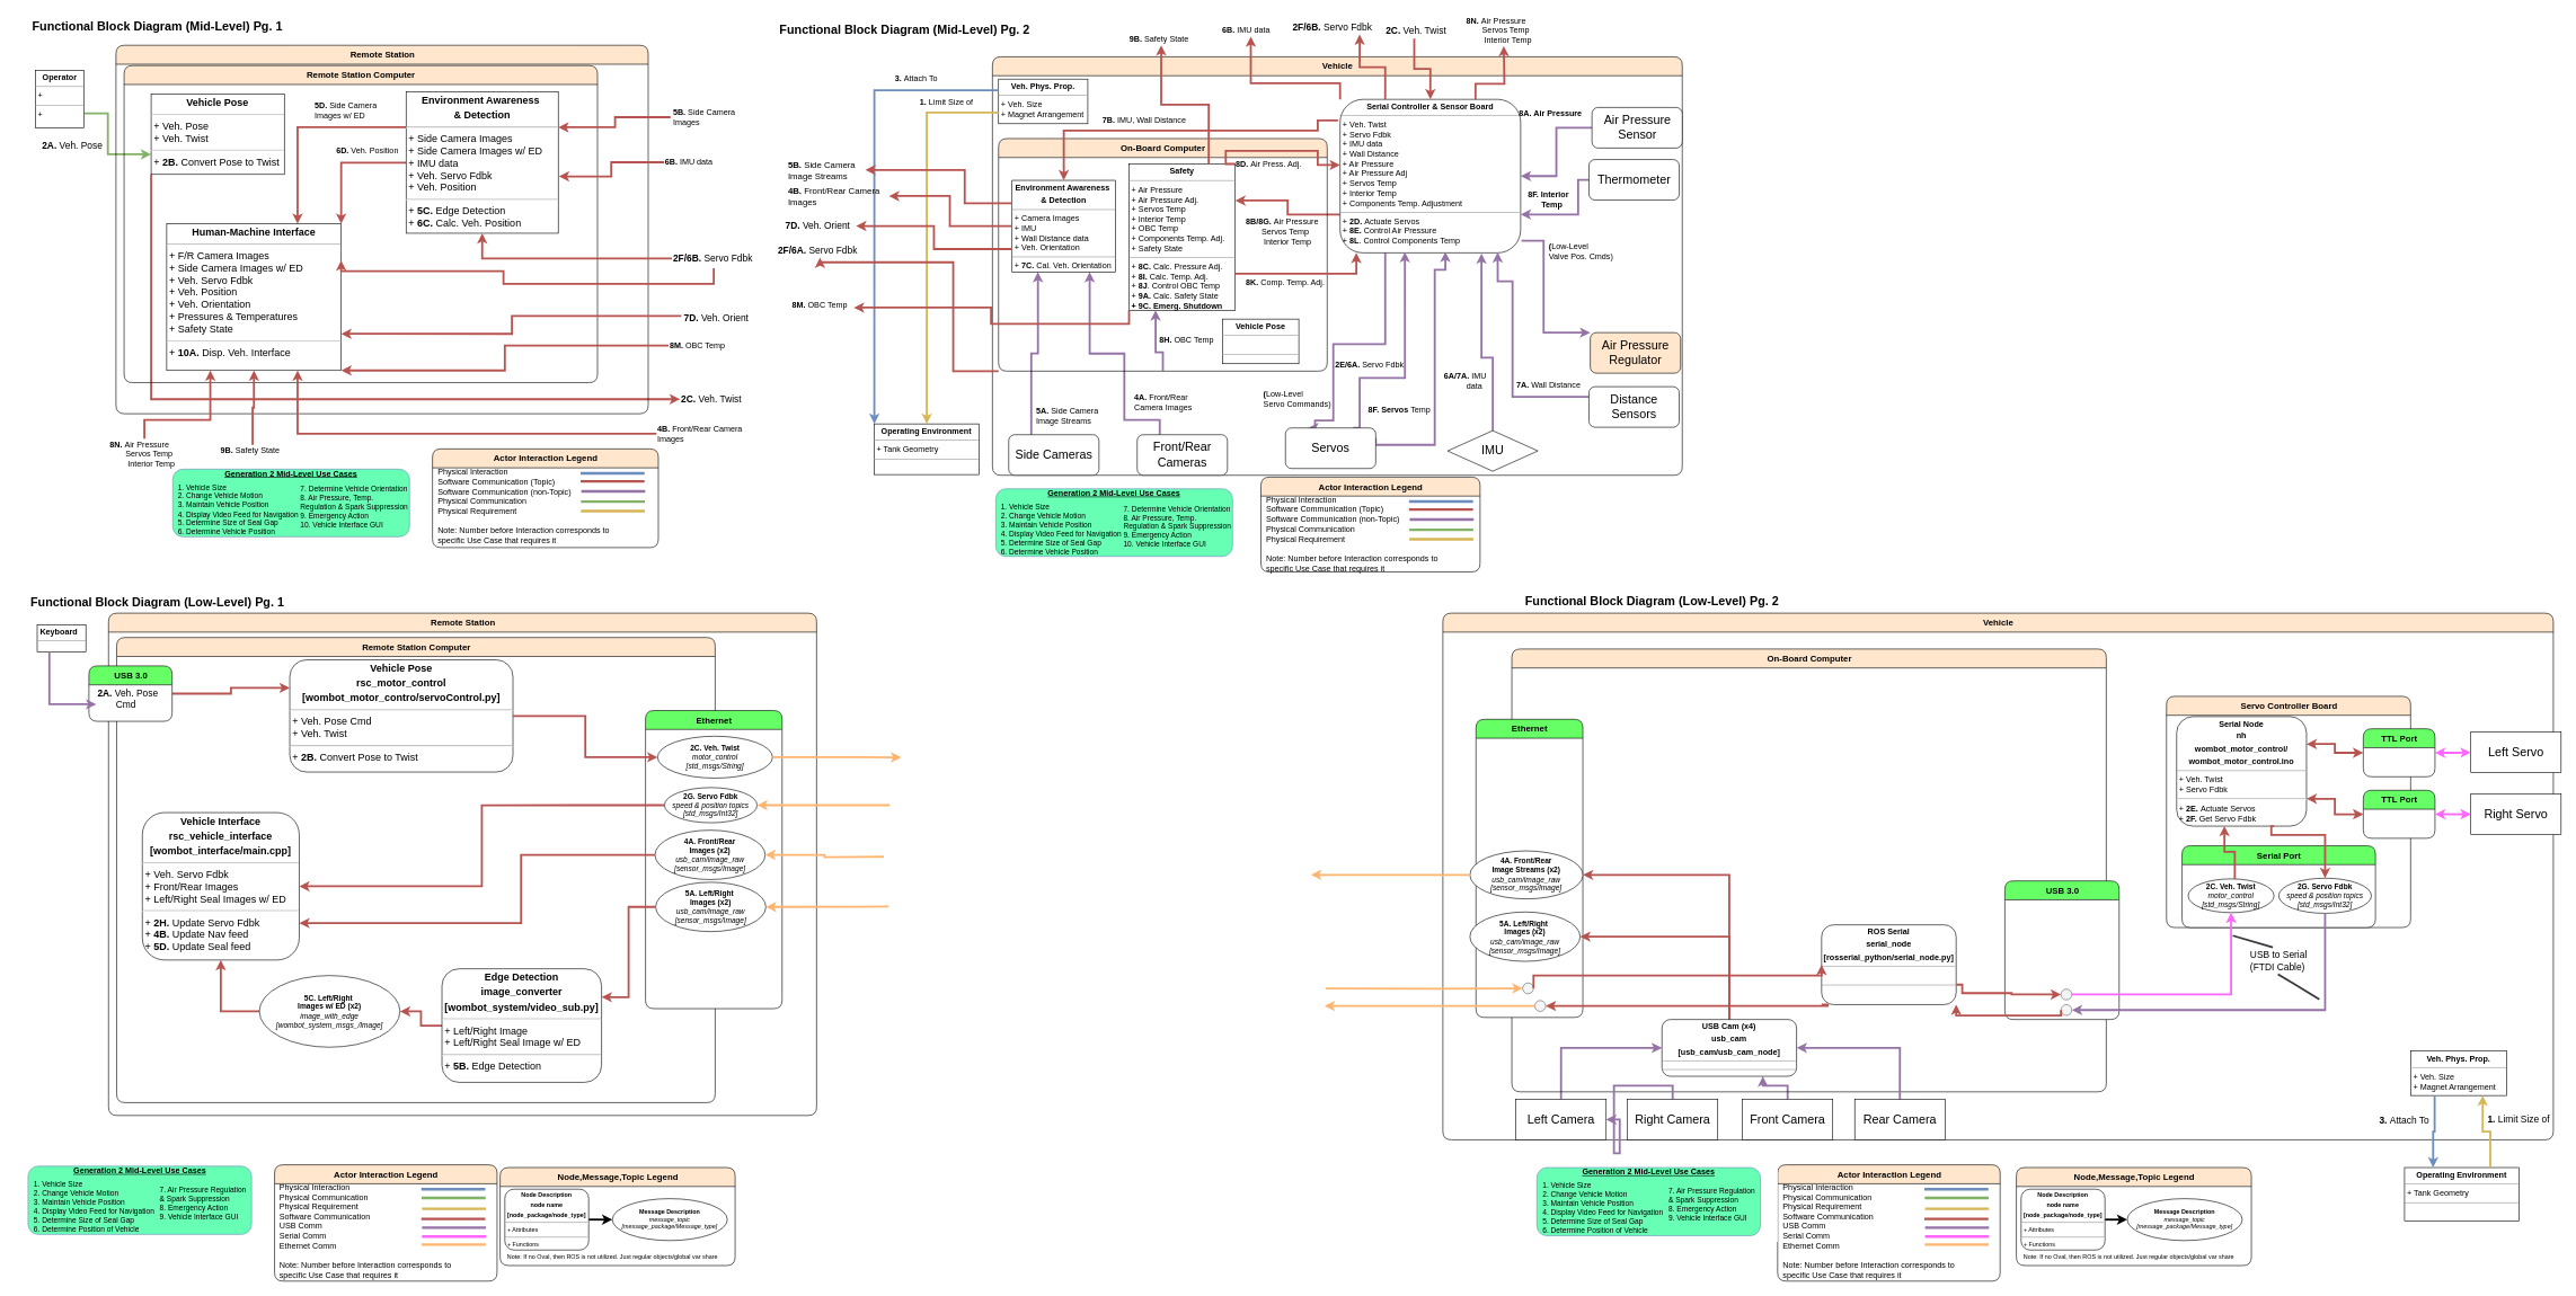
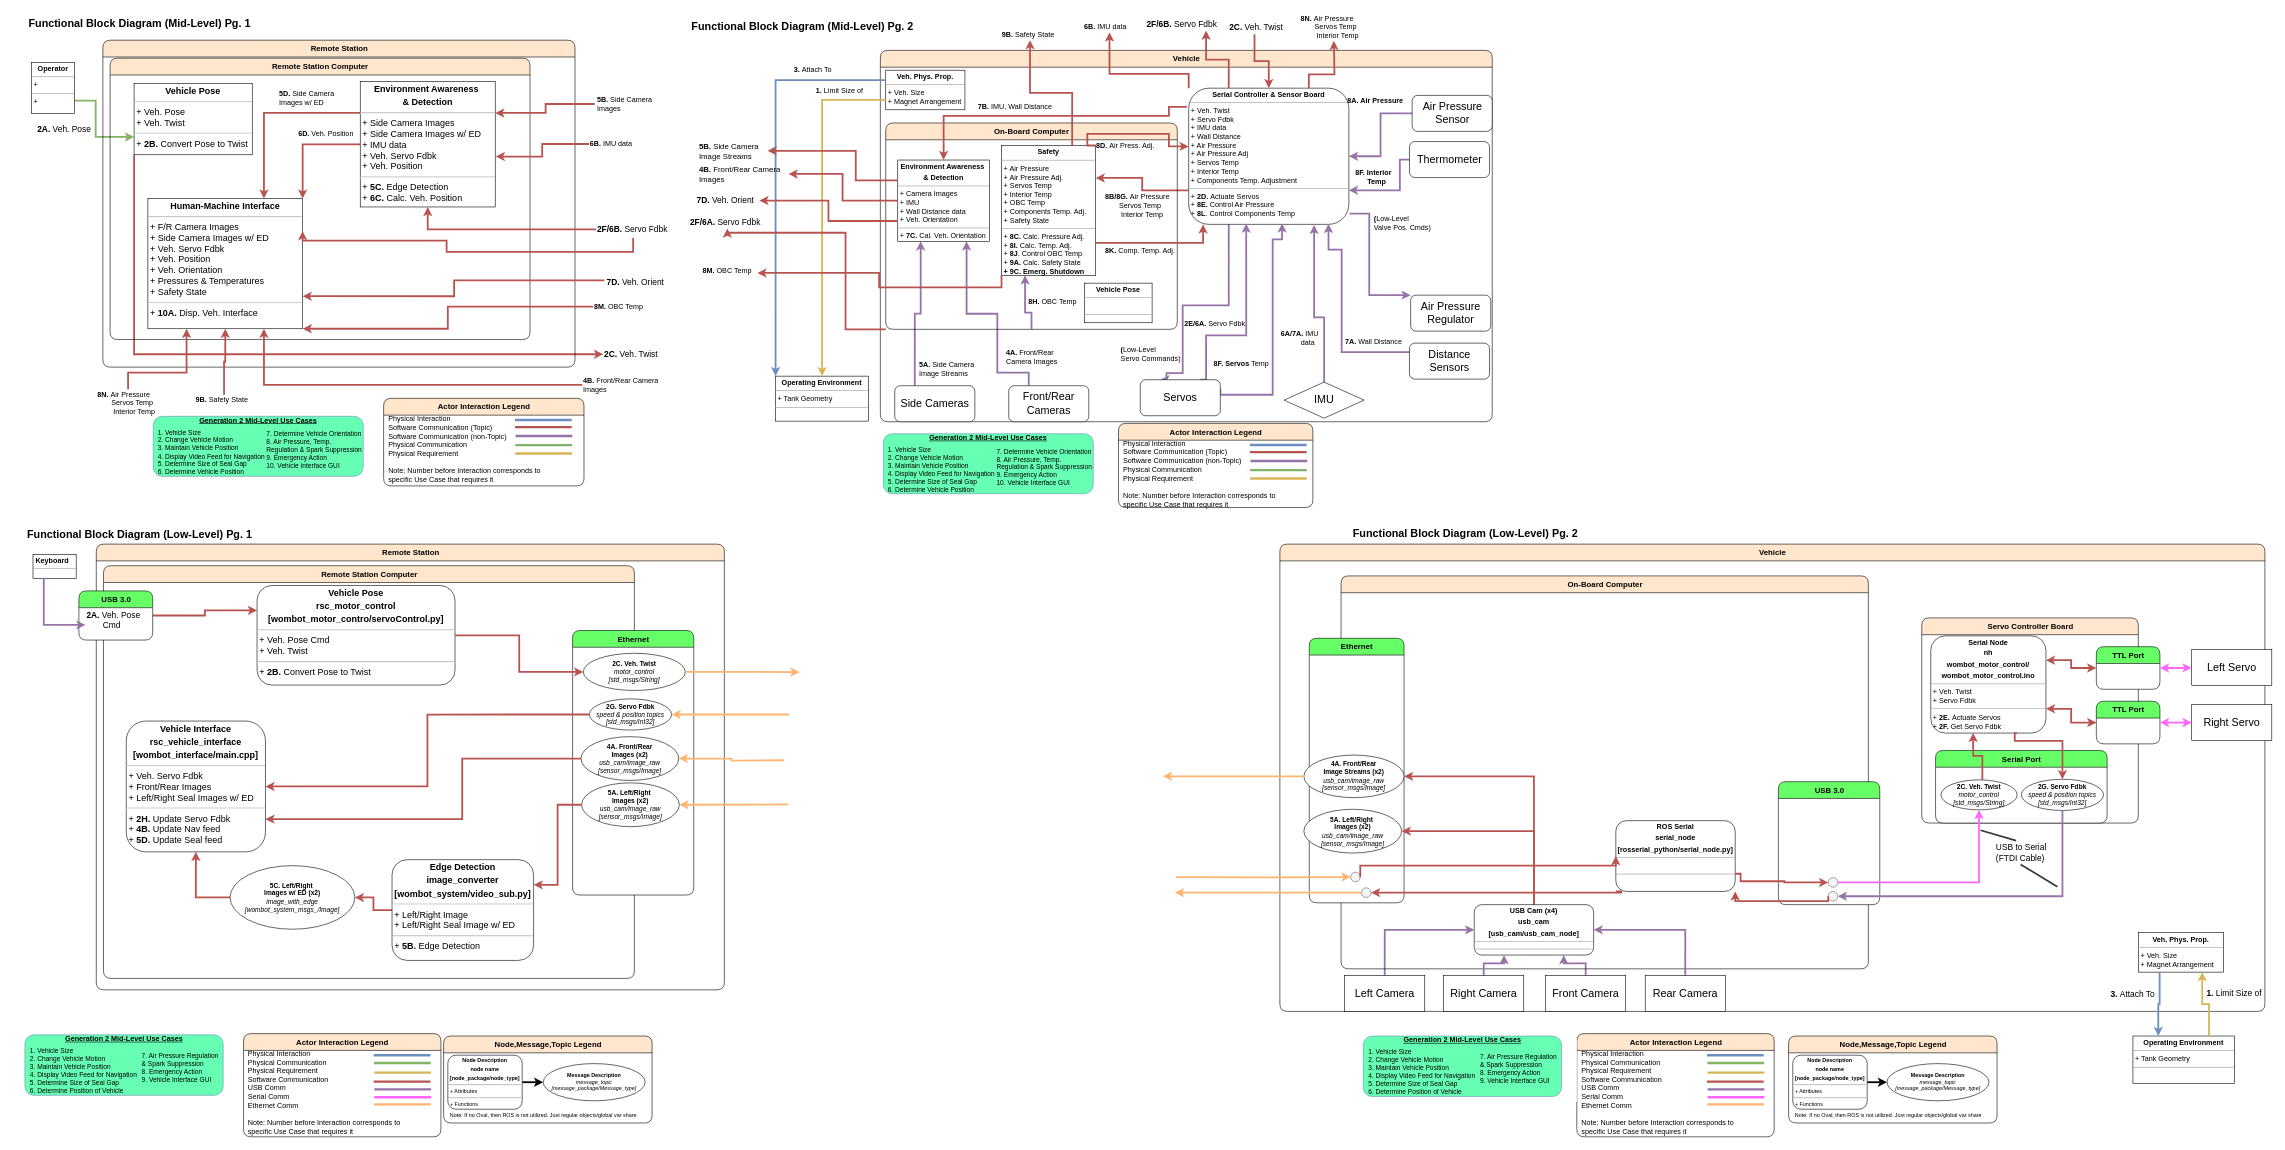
- <mxCell id="55" value="Air Pressure Regulator" style="rounded=1;whiteSpace=wrap;html=1;fontSize=18;fillColor=#ffe6cc;" parent="27" vertex="1"><mxGeometry x="884" y="408" width="133.5" height="60" as="geometry" /></mxCell>
+ <mxCell id="55" value="Air Pressure Regulator" style="rounded=1;whiteSpace=wrap;html=1;fontSize=18;" parent="27" vertex="1"><mxGeometry x="884" y="408" width="133.5" height="60" as="geometry" /></mxCell>
- <mxCell id="168" style="edgeStyle=orthogonalEdgeStyle;rounded=0;orthogonalLoop=1;jettySize=auto;html=1;exitX=0.5;exitY=0;exitDx=0;exitDy=0;startArrow=none;startFill=0;endArrow=classic;endFill=1;strokeWidth=3;fontSize=14;fillColor=#e1d5e7;strokeColor=#9673a6;" parent="123" source="169" target="125" edge="1"><mxGeometry relative="1" as="geometry" /></mxCell>
+ <mxCell id="168" style="edgeStyle=orthogonalEdgeStyle;rounded=0;orthogonalLoop=1;jettySize=auto;html=1;exitX=0.5;exitY=0;exitDx=0;exitDy=0;entryX=0.25;entryY=1;entryDx=0;entryDy=0;startArrow=none;startFill=0;endArrow=classic;endFill=1;strokeWidth=3;fontSize=14;fillColor=#e1d5e7;strokeColor=#9673a6;" parent="123" source="169" target="144" edge="1"><mxGeometry relative="1" as="geometry" /></mxCell>
